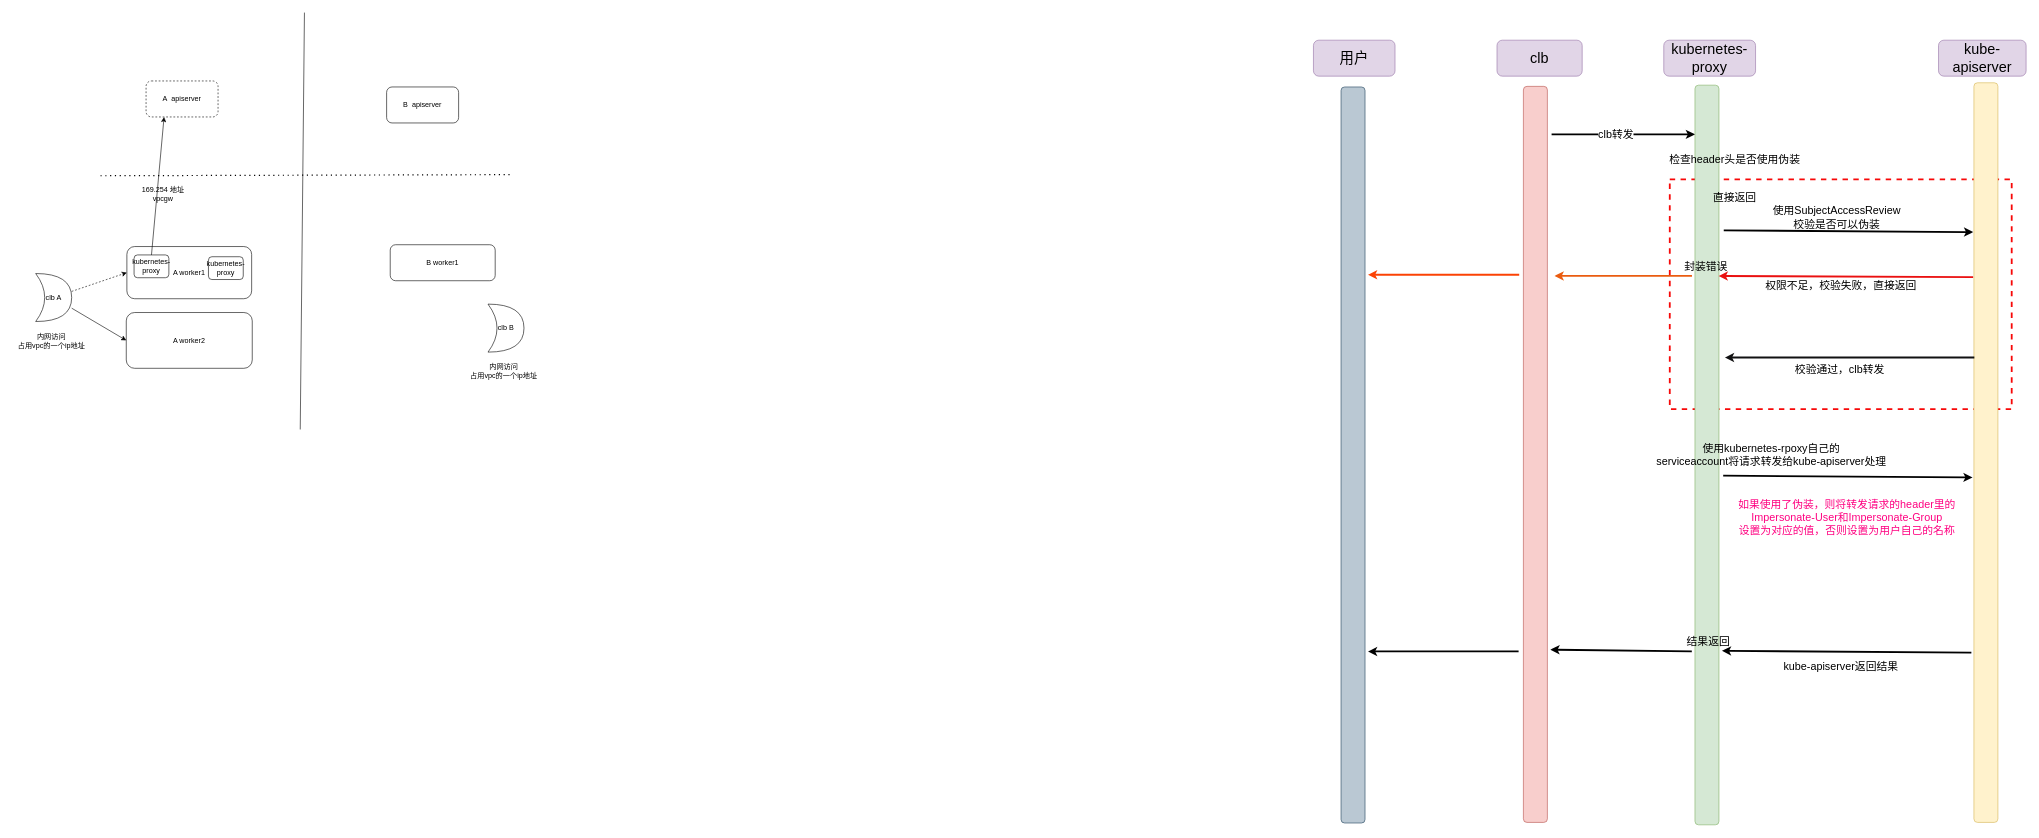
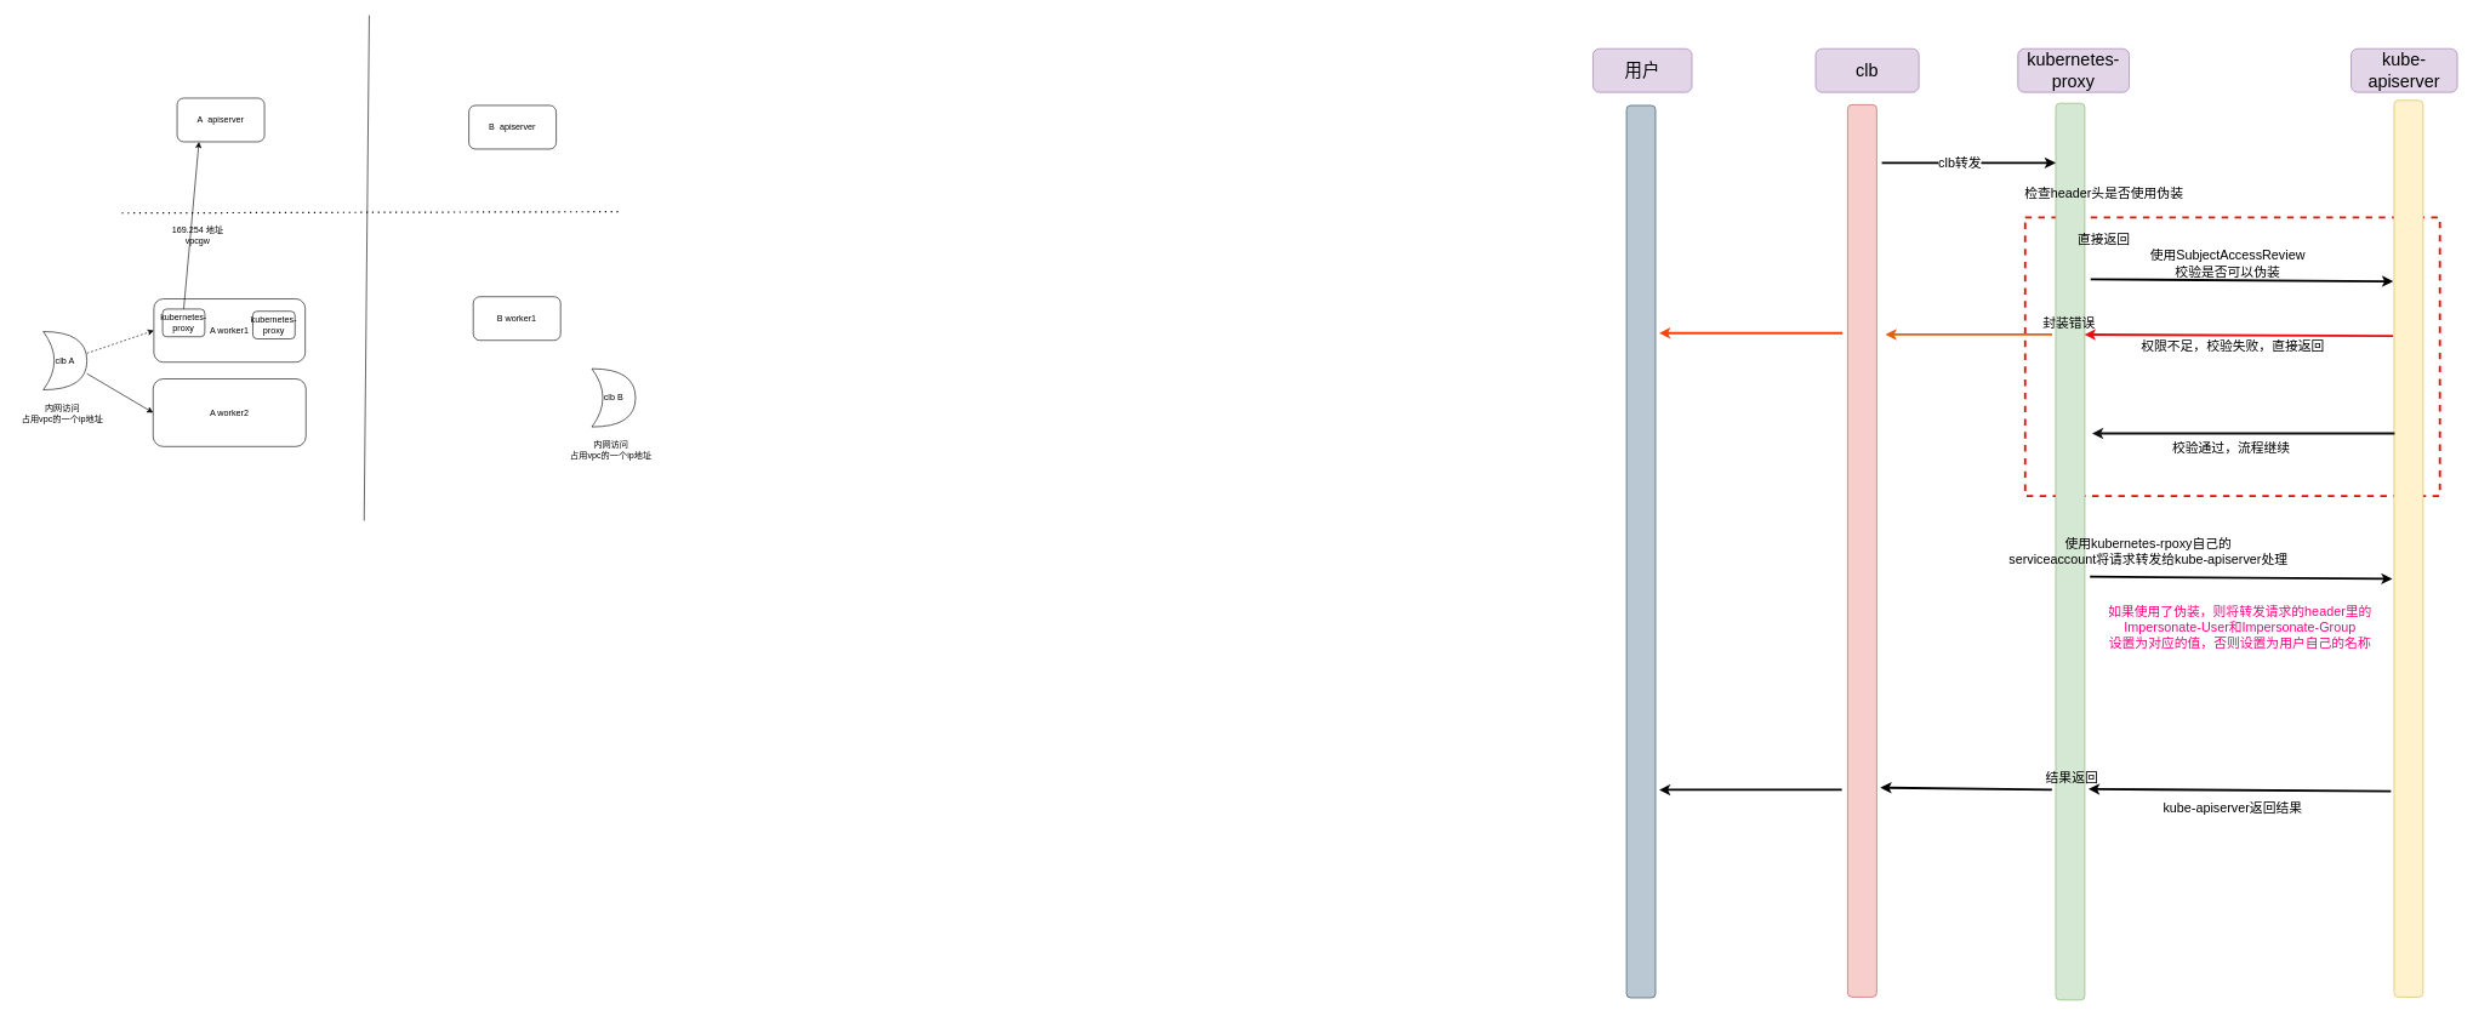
- <mxCell id="32" value="A&amp;nbsp; apiserver" style="rounded=1;whiteSpace=wrap;html=1;dashed=1;" vertex="1" parent="1"><mxGeometry x="243" y="134" width="120" height="60" as="geometry" /></mxCell>
+ <mxCell id="32" value="A&amp;nbsp; apiserver" style="rounded=1;whiteSpace=wrap;html=1;" vertex="1" parent="1"><mxGeometry x="243" y="134" width="120" height="60" as="geometry" /></mxCell>
- <mxCell id="38" value="B worker1" style="rounded=1;whiteSpace=wrap;html=1;" vertex="1" parent="1"><mxGeometry x="650" y="407" width="175" height="60" as="geometry" /></mxCell>
+ <mxCell id="38" value="B worker1" style="rounded=1;whiteSpace=wrap;html=1;" vertex="1" parent="1"><mxGeometry x="650" y="407" width="120" height="60" as="geometry" /></mxCell>
- <mxCell id="22" value="&lt;span style=&quot;font-size: 18px;&quot;&gt;校验通过，clb转发&lt;/span&gt;" style="text;html=1;align=center;verticalAlign=middle;resizable=0;points=[];autosize=1;strokeColor=none;fillColor=none;" parent="1" vertex="1"><mxGeometry x="2976" y="598" width="180" height="34" as="geometry" /></mxCell>
+ <mxCell id="22" value="&lt;span style=&quot;font-size: 18px;&quot;&gt;校验通过，流程继续&lt;/span&gt;" style="text;html=1;align=center;verticalAlign=middle;resizable=0;points=[];autosize=1;strokeColor=none;fillColor=none;" parent="1" vertex="1"><mxGeometry x="2976" y="598" width="180" height="34" as="geometry" /></mxCell>
